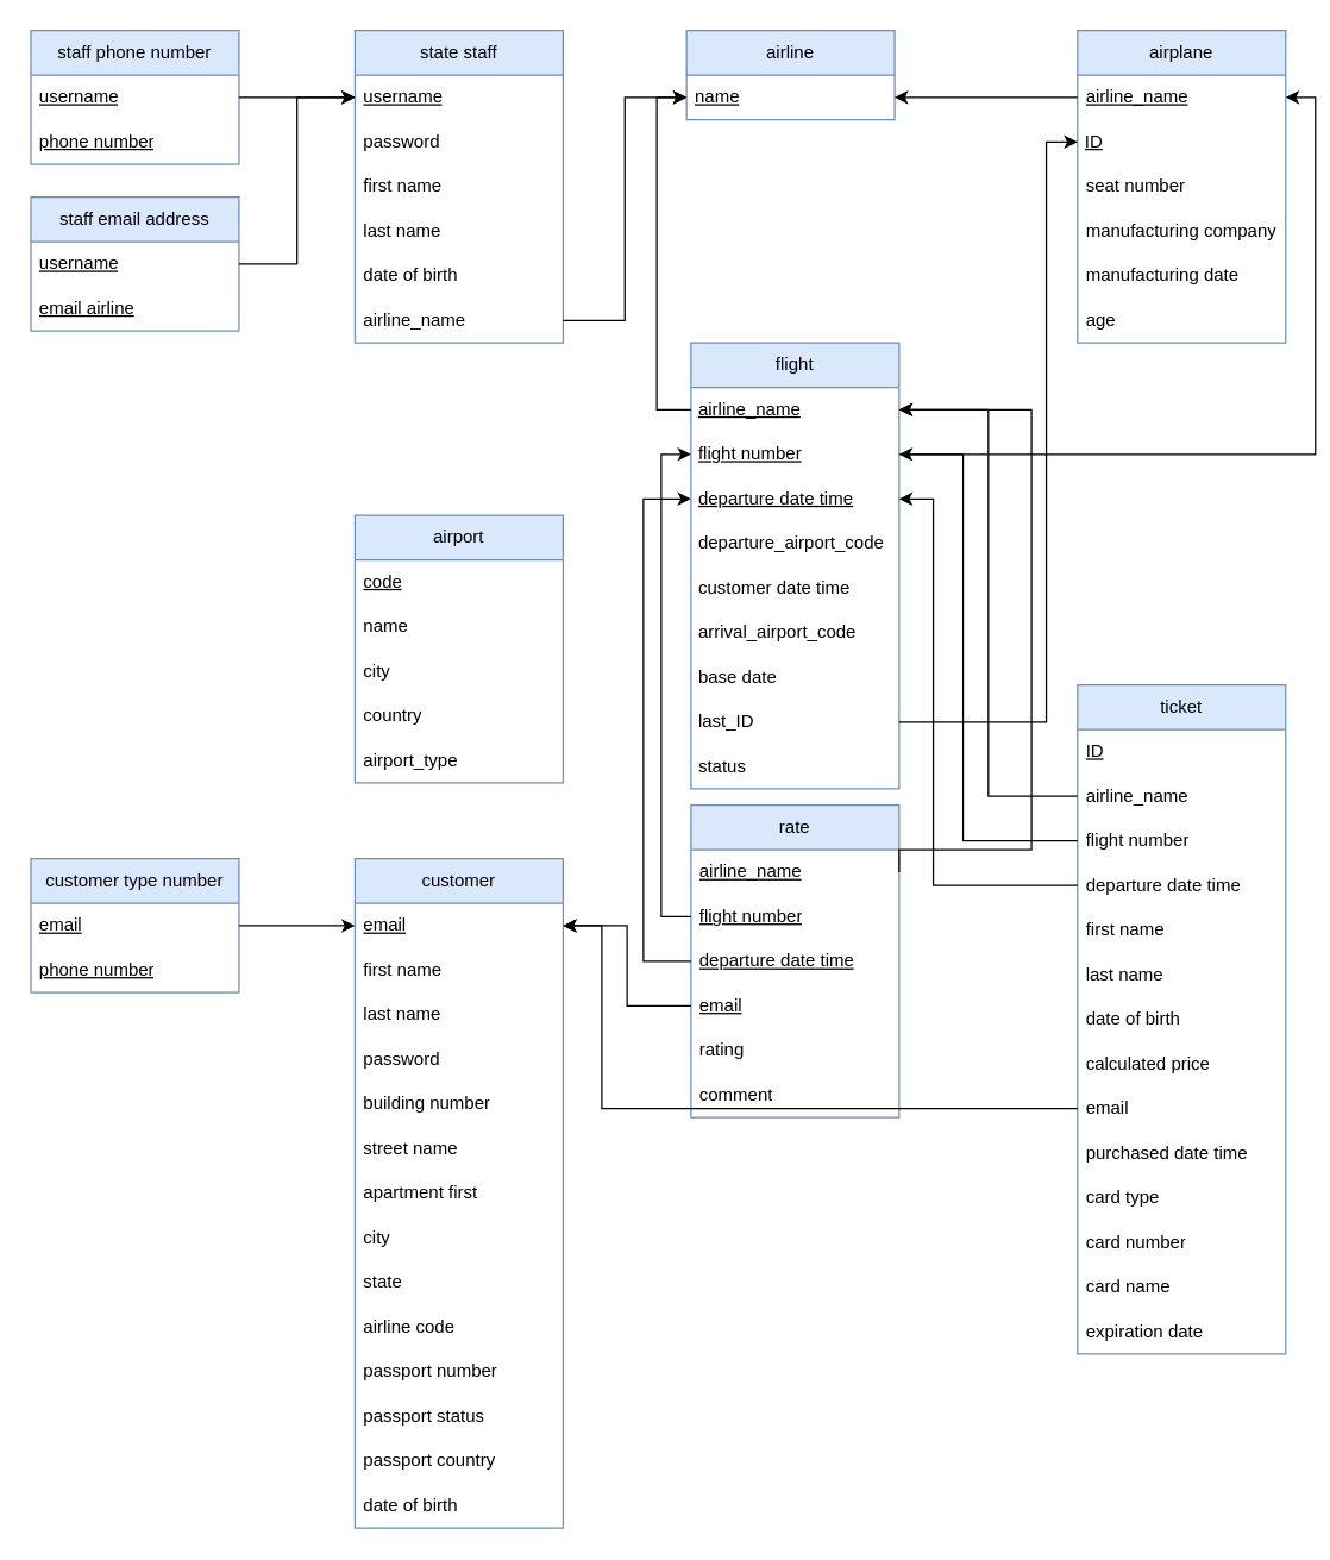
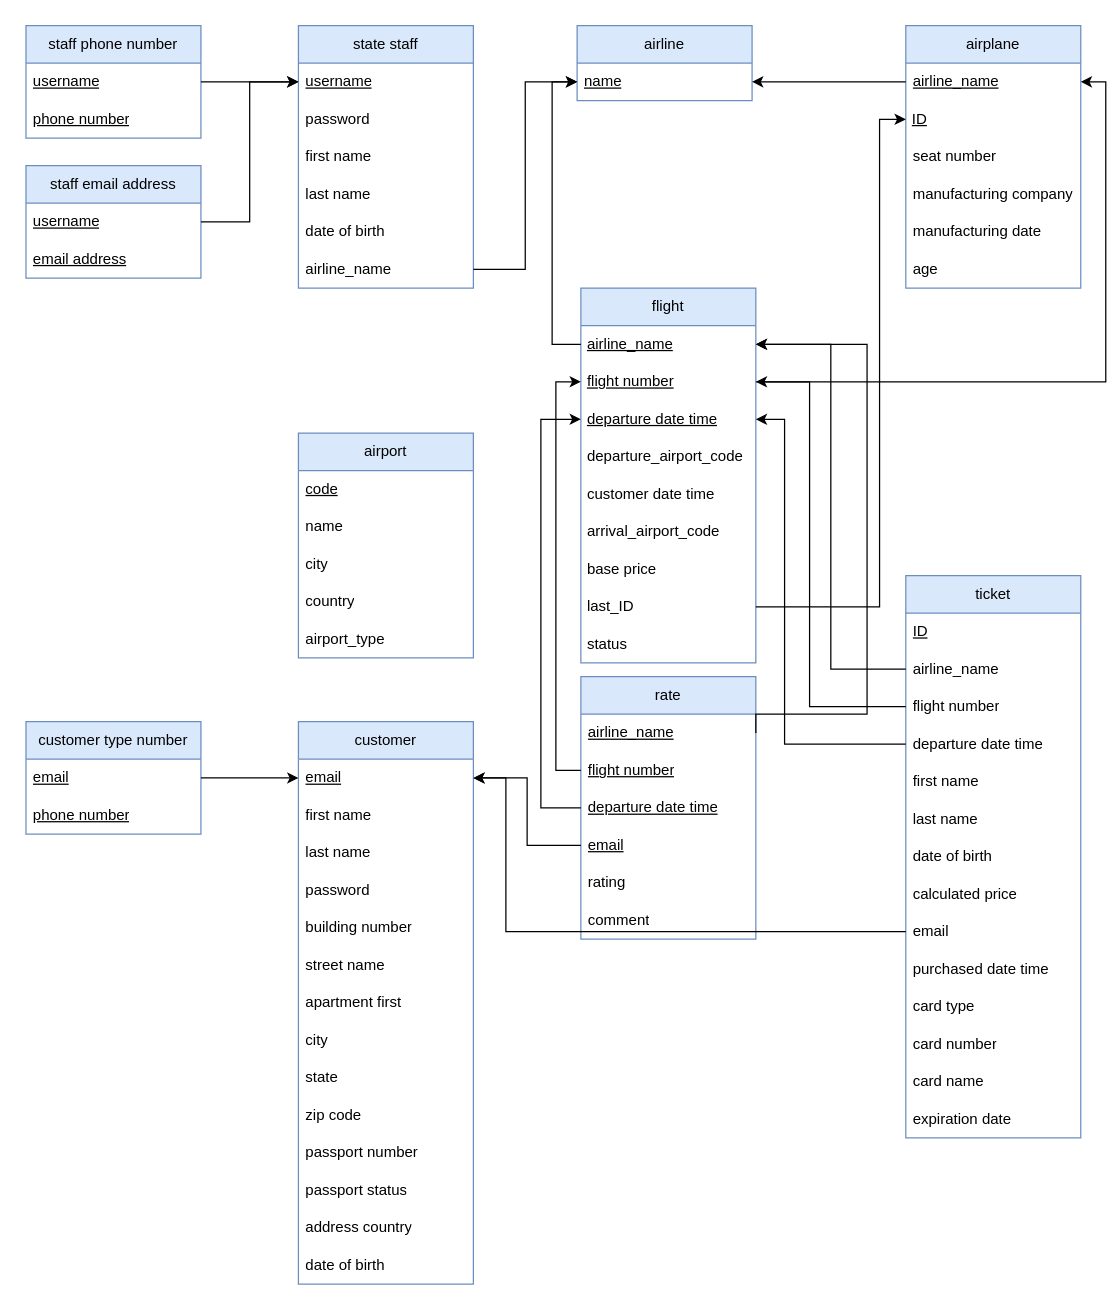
- <mxCell id="88" value="&lt;u&gt;email airline&lt;/u&gt;" style="text;strokeColor=none;fillColor=none;align=left;verticalAlign=middle;spacingLeft=4;spacingRight=4;overflow=hidden;points=[[0,0.5],[1,0.5]];portConstraint=eastwest;rotatable=0;whiteSpace=wrap;html=1;" parent="86" vertex="1"><mxGeometry y="60" width="140" height="30" as="geometry" /></mxCell>
+ <mxCell id="88" value="&lt;u&gt;email address&lt;/u&gt;" style="text;strokeColor=none;fillColor=none;align=left;verticalAlign=middle;spacingLeft=4;spacingRight=4;overflow=hidden;points=[[0,0.5],[1,0.5]];portConstraint=eastwest;rotatable=0;whiteSpace=wrap;html=1;" parent="86" vertex="1"><mxGeometry y="60" width="140" height="30" as="geometry" /></mxCell>
- <mxCell id="28" value="&amp;nbsp;base date" style="ellipse;whiteSpace=wrap;html=1;align=left;strokeColor=none;fillColor=none;rounded=0;labelBackgroundColor=none;" parent="21" vertex="1"><mxGeometry y="210" width="140" height="30" as="geometry" /></mxCell>
+ <mxCell id="28" value="&amp;nbsp;base price" style="ellipse;whiteSpace=wrap;html=1;align=left;strokeColor=none;fillColor=none;rounded=0;labelBackgroundColor=none;" parent="21" vertex="1"><mxGeometry y="210" width="140" height="30" as="geometry" /></mxCell>
- <mxCell id="66" value="airline code" style="text;strokeColor=none;fillColor=none;align=left;verticalAlign=middle;spacingLeft=4;spacingRight=4;overflow=hidden;points=[[0,0.5],[1,0.5]];portConstraint=eastwest;rotatable=0;whiteSpace=wrap;html=1;" parent="56" vertex="1"><mxGeometry y="300" width="140" height="30" as="geometry" /></mxCell>
+ <mxCell id="66" value="zip code" style="text;strokeColor=none;fillColor=none;align=left;verticalAlign=middle;spacingLeft=4;spacingRight=4;overflow=hidden;points=[[0,0.5],[1,0.5]];portConstraint=eastwest;rotatable=0;whiteSpace=wrap;html=1;" parent="56" vertex="1"><mxGeometry y="300" width="140" height="30" as="geometry" /></mxCell>
- <mxCell id="69" value="passport country" style="text;strokeColor=none;fillColor=none;align=left;verticalAlign=middle;spacingLeft=4;spacingRight=4;overflow=hidden;points=[[0,0.5],[1,0.5]];portConstraint=eastwest;rotatable=0;whiteSpace=wrap;html=1;" parent="56" vertex="1"><mxGeometry y="390" width="140" height="30" as="geometry" /></mxCell>
+ <mxCell id="69" value="address country" style="text;strokeColor=none;fillColor=none;align=left;verticalAlign=middle;spacingLeft=4;spacingRight=4;overflow=hidden;points=[[0,0.5],[1,0.5]];portConstraint=eastwest;rotatable=0;whiteSpace=wrap;html=1;" parent="56" vertex="1"><mxGeometry y="390" width="140" height="30" as="geometry" /></mxCell>
